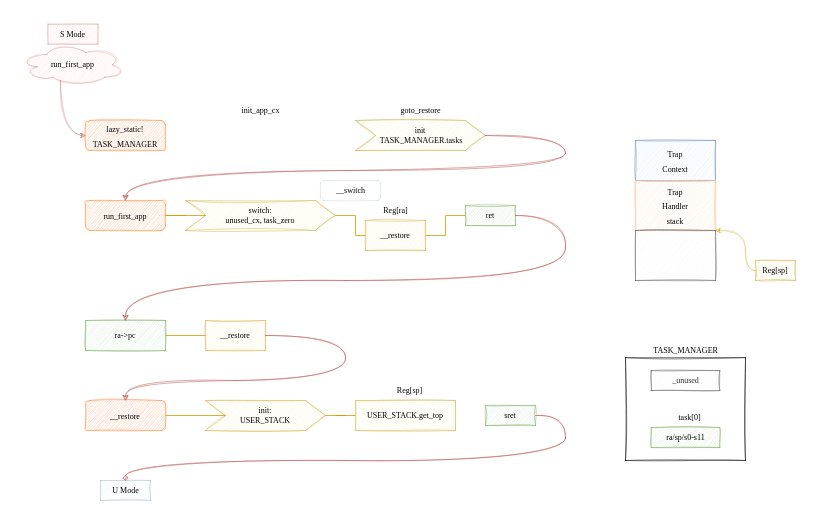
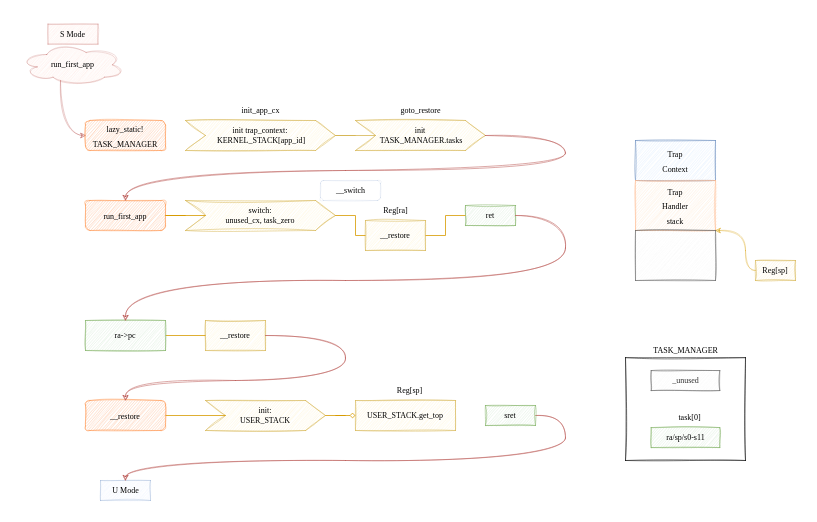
+ <mxCell id="20" value="init trap_context:&lt;br&gt;&amp;nbsp;KERNEL_STACK[app_id]" style="shape=step;perimeter=stepPerimeter;whiteSpace=wrap;html=1;fixedSize=1;rounded=0;sketch=1;strokeWidth=0.5;fontFamily=Hack Nerd Font;fontSize=8;fillColor=#fff2cc;strokeColor=#d6b656;" vertex="1" parent="19"><mxGeometry y="20" width="150" height="30" as="geometry" /></mxCell>
+ <mxCell id="25" style="edgeStyle=orthogonalEdgeStyle;sketch=0;orthogonalLoop=1;jettySize=auto;html=1;entryX=0;entryY=0.5;entryDx=0;entryDy=0;strokeWidth=0.8;fontFamily=Hack Nerd Font;fontSize=8;endArrow=none;endFill=0;endSize=4;fillColor=#fff2cc;strokeColor=#d6b656;rounded=0;" edge="1" parent="17" source="20" target="23"><mxGeometry relative="1" as="geometry" /></mxCell>
- <mxCell id="57" style="edgeStyle=orthogonalEdgeStyle;rounded=0;sketch=0;orthogonalLoop=1;jettySize=auto;html=1;strokeColor=#d79b00;strokeWidth=0.8;fontFamily=Hack Nerd Font;fontSize=8;fontColor=#000000;endArrow=none;endFill=0;endSize=4;fillColor=#ffe6cc;" edge="1" parent="15" source="52" target="55"><mxGeometry relative="1" as="geometry" /></mxCell>
+ <mxCell id="57" style="edgeStyle=orthogonalEdgeStyle;rounded=0;sketch=0;orthogonalLoop=1;jettySize=auto;html=1;strokeColor=#d79b00;strokeWidth=0.8;fontFamily=Hack Nerd Font;fontSize=8;fontColor=#000000;endArrow=diamond;endFill=0;endSize=4;fillColor=#ffe6cc;" edge="1" parent="15" source="52" target="55"><mxGeometry relative="1" as="geometry" /></mxCell>
- <mxCell id="58" style="edgeStyle=orthogonalEdgeStyle;sketch=1;orthogonalLoop=1;jettySize=auto;html=1;strokeColor=#b85450;strokeWidth=0.5;fontFamily=Hack Nerd Font;fontSize=8;fontColor=#000000;endArrow=diamond;endFill=1;endSize=4;fillColor=#f8cecc;curved=1;" edge="1" parent="15" source="59" target="26"><mxGeometry relative="1" as="geometry"><Array as="points"><mxPoint x="545" y="395" /><mxPoint x="545" y="440" /><mxPoint x="105" y="440" /></Array></mxGeometry></mxCell>
+ <mxCell id="58" style="edgeStyle=orthogonalEdgeStyle;sketch=1;orthogonalLoop=1;jettySize=auto;html=1;strokeColor=#b85450;strokeWidth=0.5;fontFamily=Hack Nerd Font;fontSize=8;fontColor=#000000;endArrow=classic;endFill=1;endSize=4;fillColor=#f8cecc;curved=1;" edge="1" parent="15" source="59" target="26"><mxGeometry relative="1" as="geometry"><Array as="points"><mxPoint x="545" y="395" /><mxPoint x="545" y="440" /><mxPoint x="105" y="440" /></Array></mxGeometry></mxCell>
